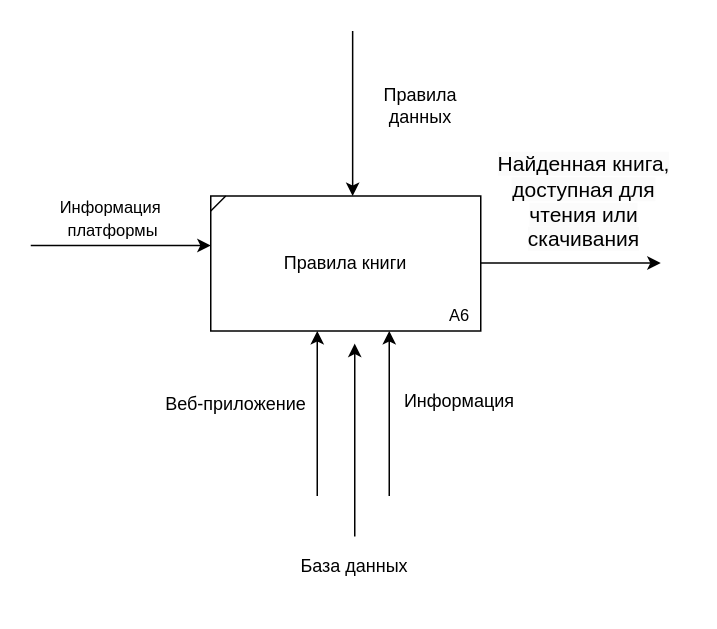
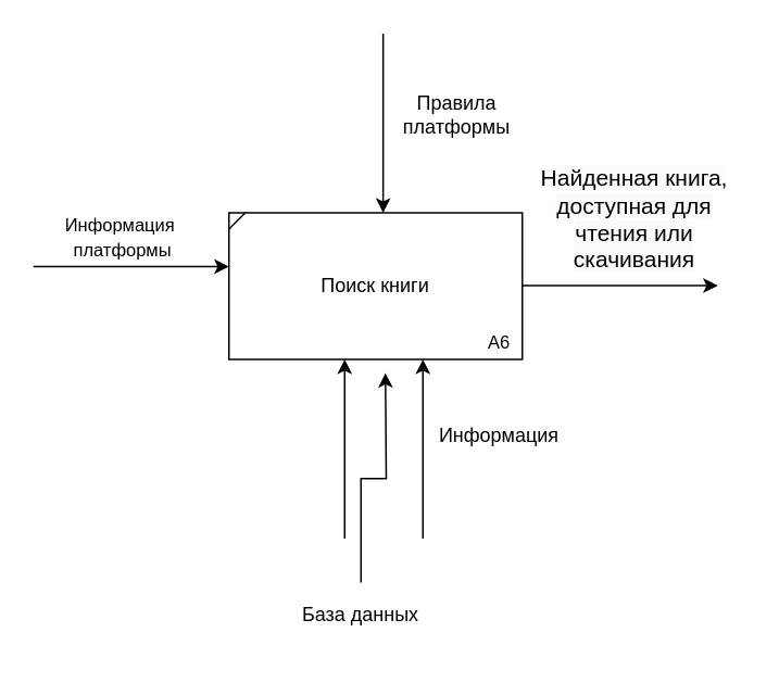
- <mxCell id="11" value="Правила данных" style="text;html=1;align=center;verticalAlign=middle;whiteSpace=wrap;rounded=0;" parent="1" vertex="1"><mxGeometry x="240" y="55" width="80" height="30" as="geometry" /></mxCell>
+ <mxCell id="11" value="Правила платформы" style="text;html=1;align=center;verticalAlign=middle;whiteSpace=wrap;rounded=0;" parent="1" vertex="1"><mxGeometry x="240" y="55" width="80" height="30" as="geometry" /></mxCell>
- <mxCell id="2" value="Правила книги" style="html=1;whiteSpace=wrap;" parent="1" vertex="1"><mxGeometry x="140" y="130" width="180" height="90" as="geometry" /></mxCell>
+ <mxCell id="2" value="Поиск книги" style="html=1;whiteSpace=wrap;" parent="1" vertex="1"><mxGeometry x="140" y="130" width="180" height="90" as="geometry" /></mxCell>
- <mxCell id="13" value="Веб-приложение" style="text;html=1;align=center;verticalAlign=middle;whiteSpace=wrap;rounded=0;" parent="1" vertex="1"><mxGeometry x="107" y="249" width="100" height="40" as="geometry" /></mxCell>
- <mxCell id="16" value="База данных" style="text;html=1;align=center;verticalAlign=middle;whiteSpace=wrap;rounded=0;" vertex="1" parent="1"><mxGeometry x="186" y="357" width="100" height="40" as="geometry" /></mxCell>
+ <mxCell id="16" value="База данных" style="text;html=1;align=center;verticalAlign=middle;whiteSpace=wrap;rounded=0;" vertex="1" parent="1"><mxGeometry x="171" y="357" width="100" height="40" as="geometry" /></mxCell>
